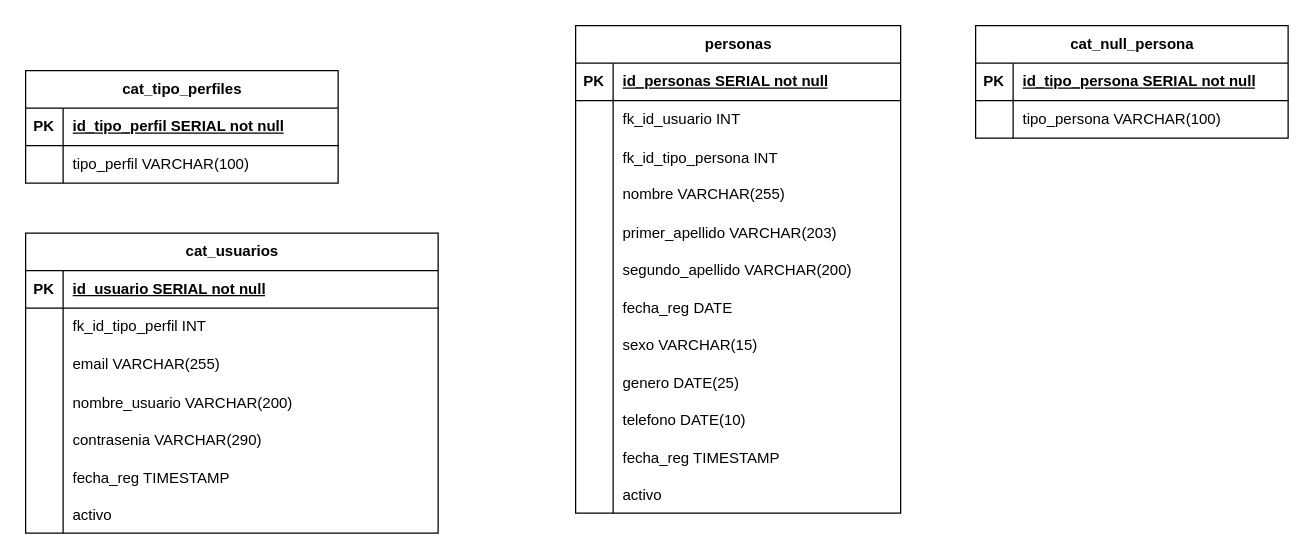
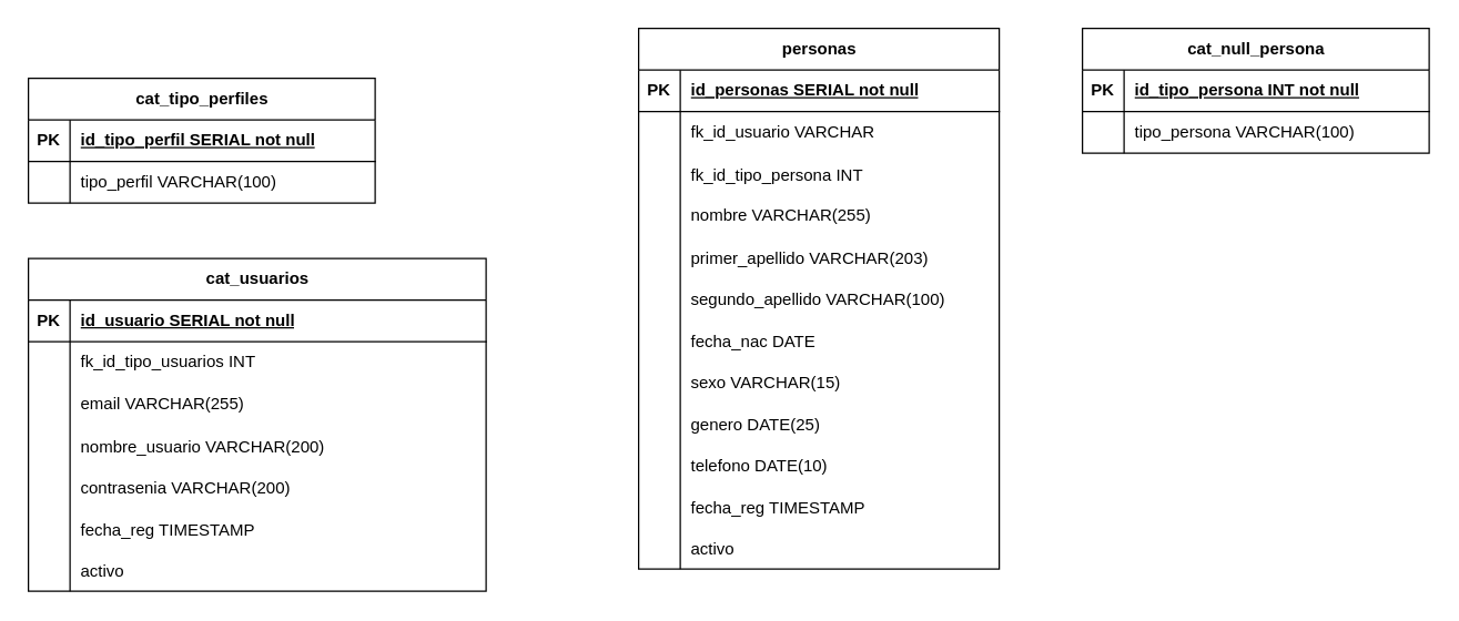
- <mxCell id="71" value="id_tipo_persona SERIAL not null" style="shape=partialRectangle;connectable=0;fillColor=none;top=0;left=0;bottom=0;right=0;align=left;spacingLeft=6;fontStyle=5;overflow=hidden;whiteSpace=wrap;html=1;" parent="69" vertex="1"><mxGeometry x="30" width="220" height="30" as="geometry"><mxRectangle width="220" height="30" as="alternateBounds" /></mxGeometry></mxCell>
+ <mxCell id="71" value="id_tipo_persona INT not null" style="shape=partialRectangle;connectable=0;fillColor=none;top=0;left=0;bottom=0;right=0;align=left;spacingLeft=6;fontStyle=5;overflow=hidden;whiteSpace=wrap;html=1;" parent="69" vertex="1"><mxGeometry x="30" width="220" height="30" as="geometry"><mxRectangle width="220" height="30" as="alternateBounds" /></mxGeometry></mxCell>
- <mxCell id="37" value="fk_id_usuario INT" style="shape=partialRectangle;connectable=0;fillColor=none;top=0;left=0;bottom=0;right=0;align=left;spacingLeft=6;overflow=hidden;whiteSpace=wrap;html=1;" parent="35" vertex="1"><mxGeometry x="30" width="230" height="30" as="geometry"><mxRectangle width="230" height="30" as="alternateBounds" /></mxGeometry></mxCell>
+ <mxCell id="37" value="fk_id_usuario VARCHAR" style="shape=partialRectangle;connectable=0;fillColor=none;top=0;left=0;bottom=0;right=0;align=left;spacingLeft=6;overflow=hidden;whiteSpace=wrap;html=1;" parent="35" vertex="1"><mxGeometry x="30" width="230" height="30" as="geometry"><mxRectangle width="230" height="30" as="alternateBounds" /></mxGeometry></mxCell>
- <mxCell id="49" value="segundo_apellido VARCHAR(200)" style="shape=partialRectangle;connectable=0;fillColor=none;top=0;left=0;bottom=0;right=0;align=left;spacingLeft=6;overflow=hidden;" parent="47" vertex="1"><mxGeometry x="30" width="230" height="30" as="geometry"><mxRectangle width="230" height="30" as="alternateBounds" /></mxGeometry></mxCell>
+ <mxCell id="49" value="segundo_apellido VARCHAR(100)" style="shape=partialRectangle;connectable=0;fillColor=none;top=0;left=0;bottom=0;right=0;align=left;spacingLeft=6;overflow=hidden;" parent="47" vertex="1"><mxGeometry x="30" width="230" height="30" as="geometry"><mxRectangle width="230" height="30" as="alternateBounds" /></mxGeometry></mxCell>
- <mxCell id="52" value="fecha_reg DATE" style="shape=partialRectangle;connectable=0;fillColor=none;top=0;left=0;bottom=0;right=0;align=left;spacingLeft=6;overflow=hidden;" parent="50" vertex="1"><mxGeometry x="30" width="230" height="30" as="geometry"><mxRectangle width="230" height="30" as="alternateBounds" /></mxGeometry></mxCell>
+ <mxCell id="52" value="fecha_nac DATE" style="shape=partialRectangle;connectable=0;fillColor=none;top=0;left=0;bottom=0;right=0;align=left;spacingLeft=6;overflow=hidden;" parent="50" vertex="1"><mxGeometry x="30" width="230" height="30" as="geometry"><mxRectangle width="230" height="30" as="alternateBounds" /></mxGeometry></mxCell>
- <mxCell id="15" value="fk_id_tipo_perfil INT" style="shape=partialRectangle;connectable=0;fillColor=none;top=0;left=0;bottom=0;right=0;align=left;spacingLeft=6;overflow=hidden;whiteSpace=wrap;html=1;" parent="13" vertex="1"><mxGeometry x="30" width="300" height="30" as="geometry"><mxRectangle width="300" height="30" as="alternateBounds" /></mxGeometry></mxCell>
+ <mxCell id="15" value="fk_id_tipo_usuarios INT" style="shape=partialRectangle;connectable=0;fillColor=none;top=0;left=0;bottom=0;right=0;align=left;spacingLeft=6;overflow=hidden;whiteSpace=wrap;html=1;" parent="13" vertex="1"><mxGeometry x="30" width="300" height="30" as="geometry"><mxRectangle width="300" height="30" as="alternateBounds" /></mxGeometry></mxCell>
- <mxCell id="24" value="contrasenia VARCHAR(290)" style="shape=partialRectangle;connectable=0;fillColor=none;top=0;left=0;bottom=0;right=0;align=left;spacingLeft=6;overflow=hidden;" parent="22" vertex="1"><mxGeometry x="30" width="300" height="30" as="geometry"><mxRectangle width="300" height="30" as="alternateBounds" /></mxGeometry></mxCell>
+ <mxCell id="24" value="contrasenia VARCHAR(200)" style="shape=partialRectangle;connectable=0;fillColor=none;top=0;left=0;bottom=0;right=0;align=left;spacingLeft=6;overflow=hidden;" parent="22" vertex="1"><mxGeometry x="30" width="300" height="30" as="geometry"><mxRectangle width="300" height="30" as="alternateBounds" /></mxGeometry></mxCell>
